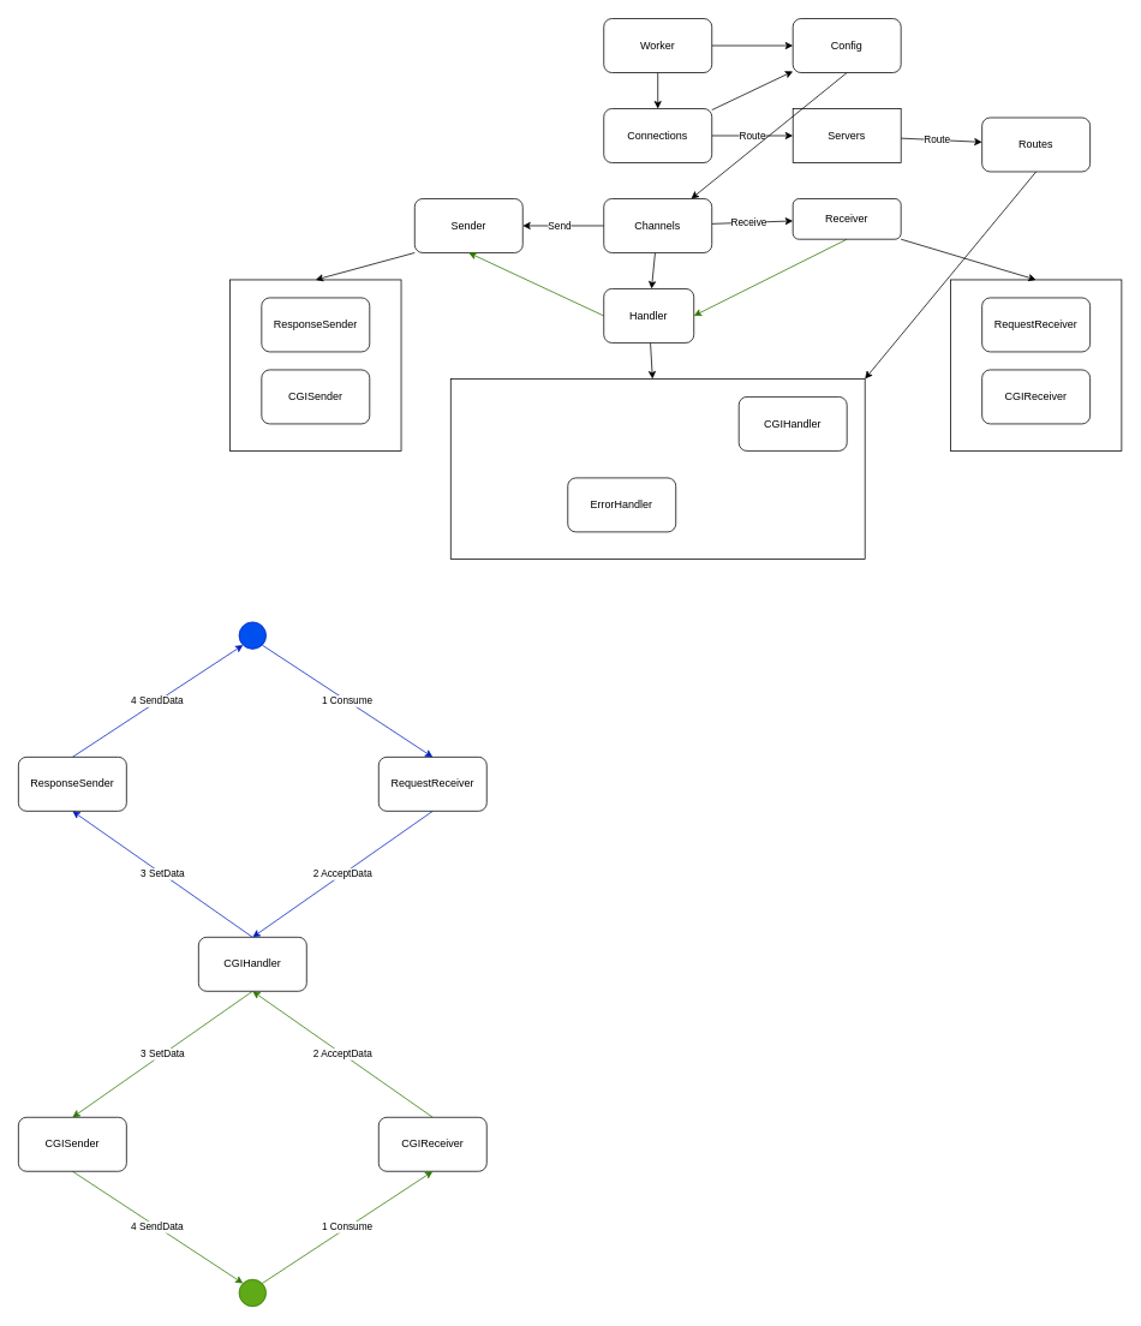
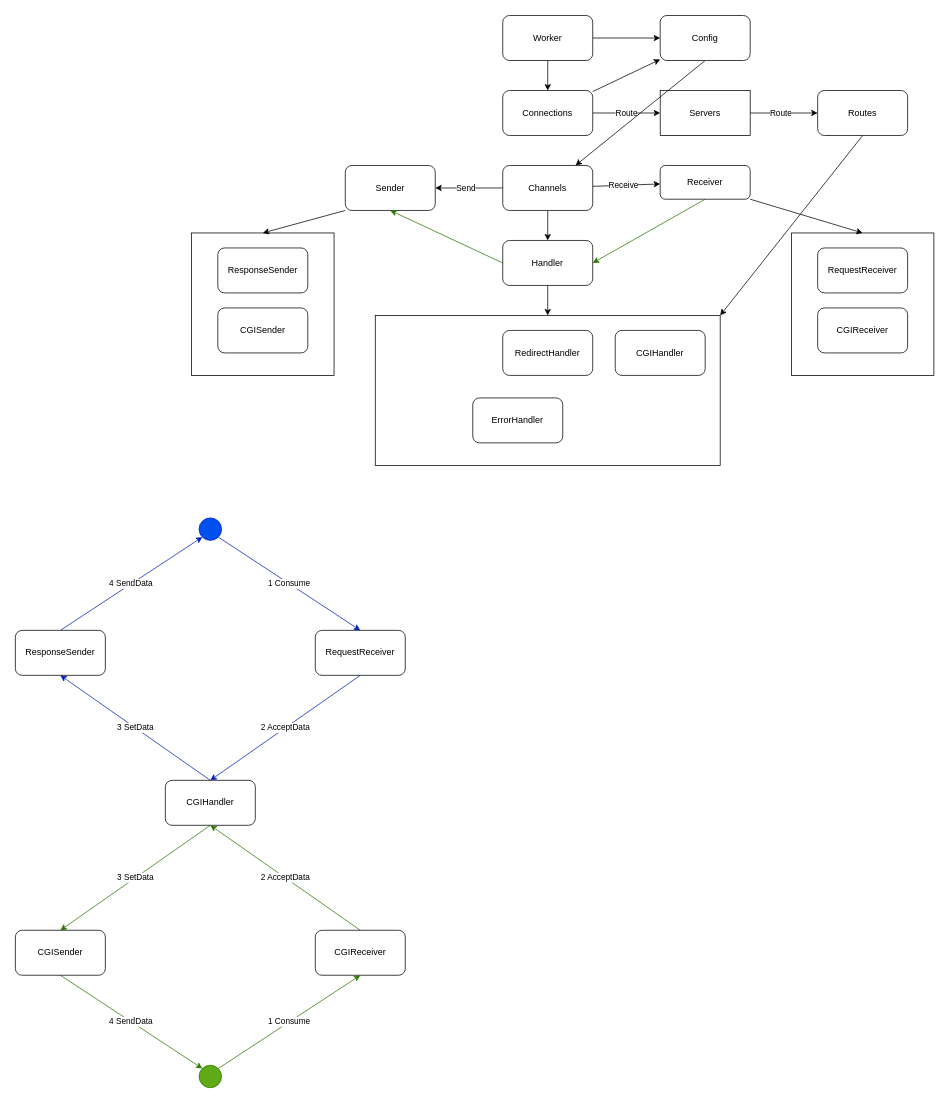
- <mxCell id="26" value="Routes" style="whiteSpace=wrap;html=1;rounded=1;" vertex="1" parent="1"><mxGeometry x="1090" y="130" width="120" height="60" as="geometry" /></mxCell>
+ <mxCell id="26" value="Routes" style="whiteSpace=wrap;html=1;rounded=1;" vertex="1" parent="1"><mxGeometry x="1090" y="120" width="120" height="60" as="geometry" /></mxCell>
- <mxCell id="24" value="Handler" style="rounded=1;whiteSpace=wrap;html=1;" vertex="1" parent="1"><mxGeometry x="670" y="320" width="100" height="60" as="geometry" /></mxCell>
+ <mxCell id="24" value="Handler" style="rounded=1;whiteSpace=wrap;html=1;" vertex="1" parent="1"><mxGeometry x="670" y="320" width="120" height="60" as="geometry" /></mxCell>
+ <mxCell id="29" value="RedirectHandler" style="whiteSpace=wrap;html=1;rounded=1;" vertex="1" parent="1"><mxGeometry x="670" y="440" width="120" height="60" as="geometry" /></mxCell>
